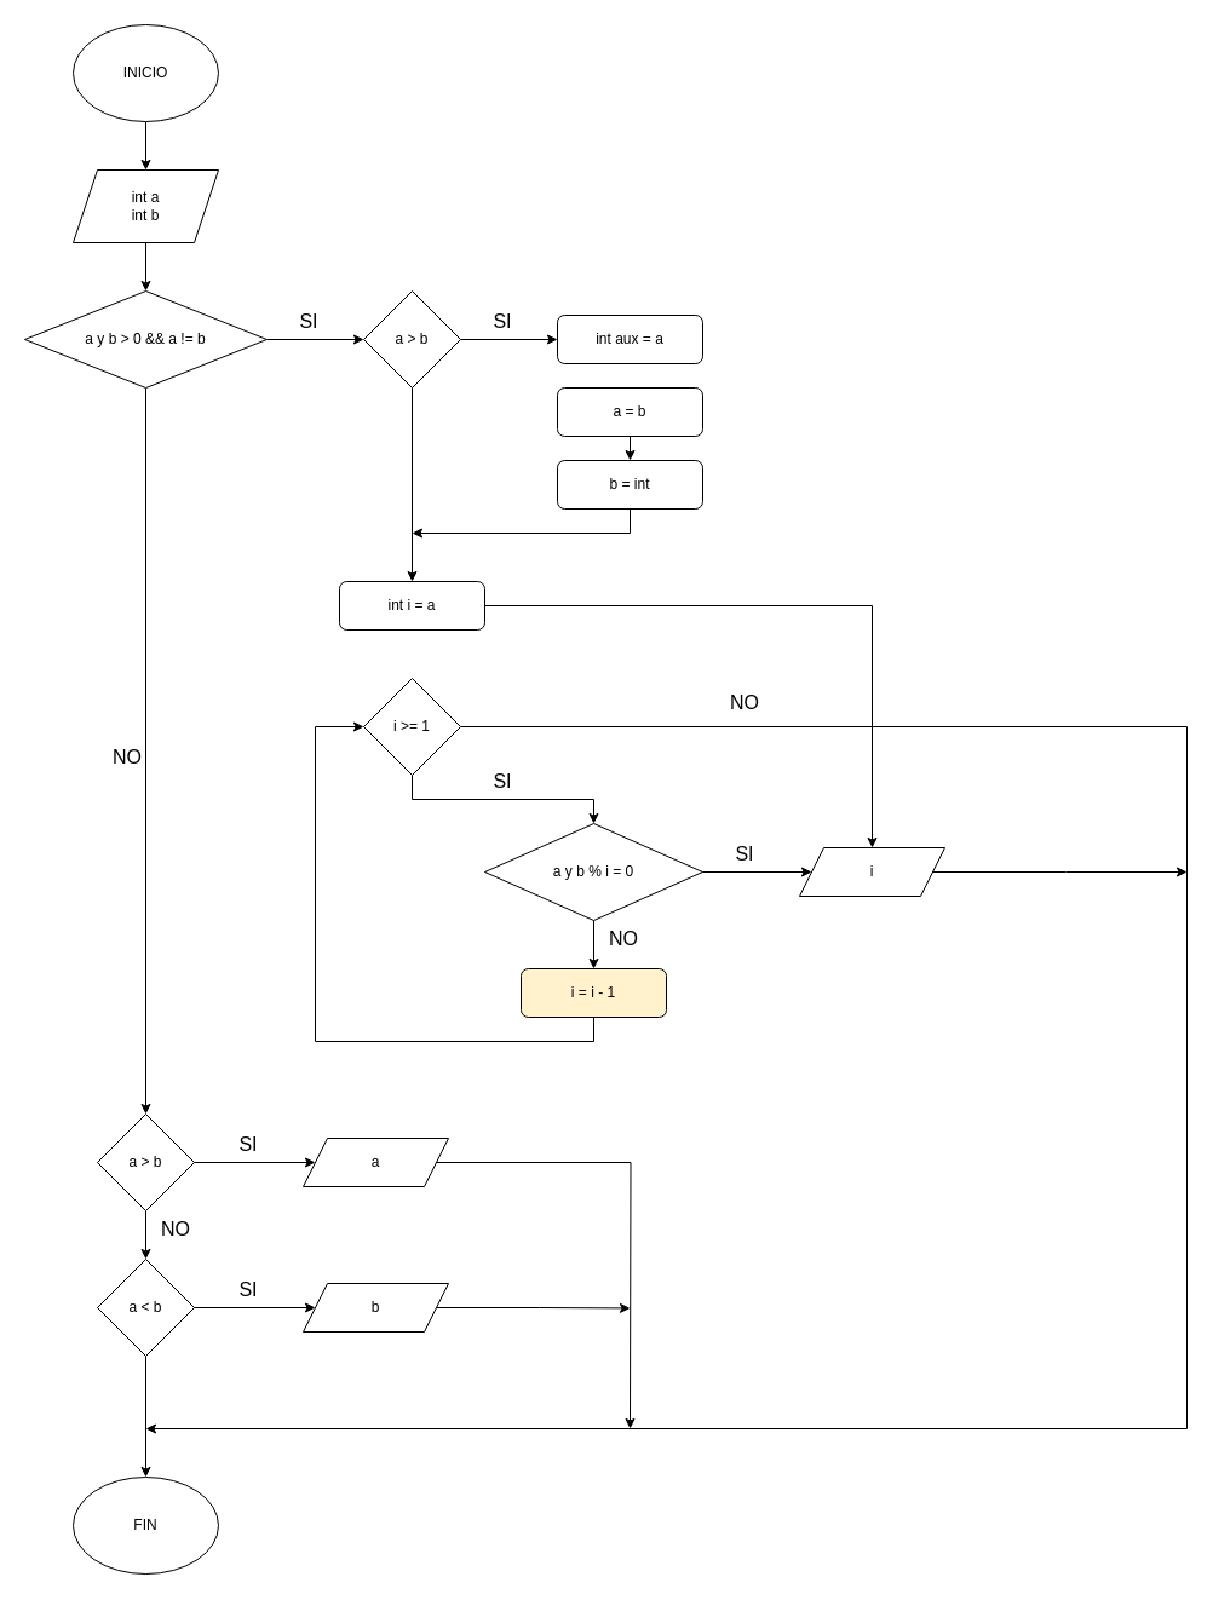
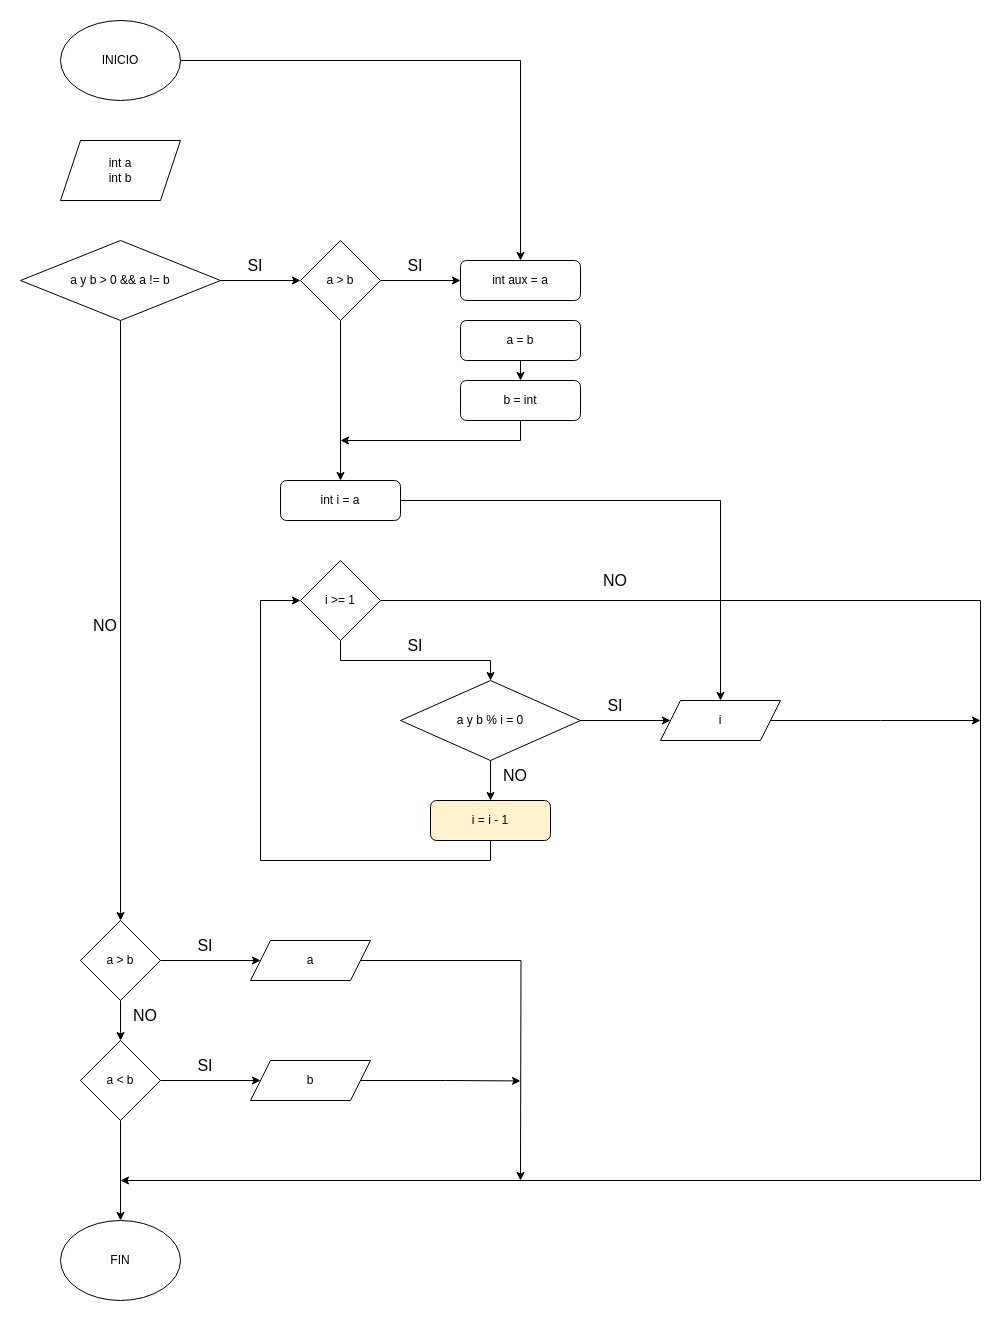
- <mxCell id="2" value="" style="edgeStyle=orthogonalEdgeStyle;rounded=0;orthogonalLoop=1;jettySize=auto;html=1;" edge="1" parent="1" source="3" target="5"><mxGeometry relative="1" as="geometry" /></mxCell>
+ <mxCell id="2" value="" style="edgeStyle=orthogonalEdgeStyle;rounded=0;orthogonalLoop=1;jettySize=auto;html=1;" edge="1" parent="1" source="3" target="12"><mxGeometry relative="1" as="geometry" /></mxCell>
- <mxCell id="4" value="" style="edgeStyle=orthogonalEdgeStyle;rounded=0;orthogonalLoop=1;jettySize=auto;html=1;" edge="1" parent="1" source="5" target="8"><mxGeometry relative="1" as="geometry" /></mxCell>
